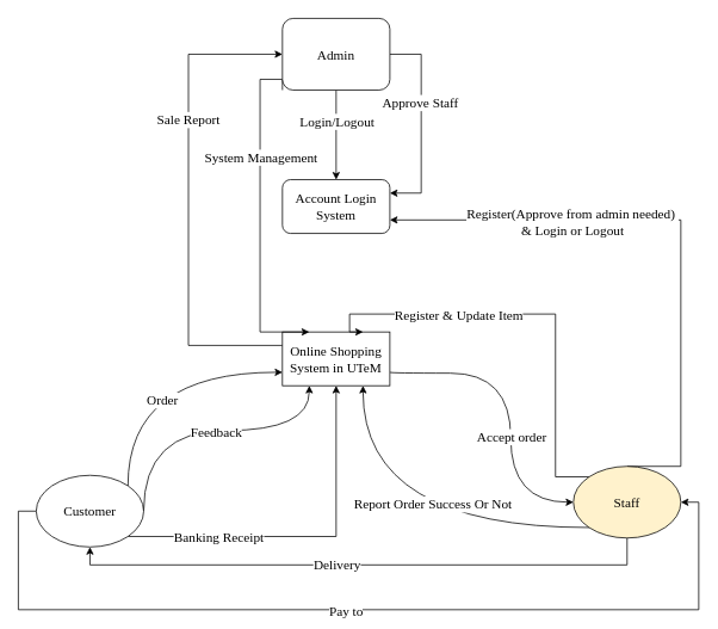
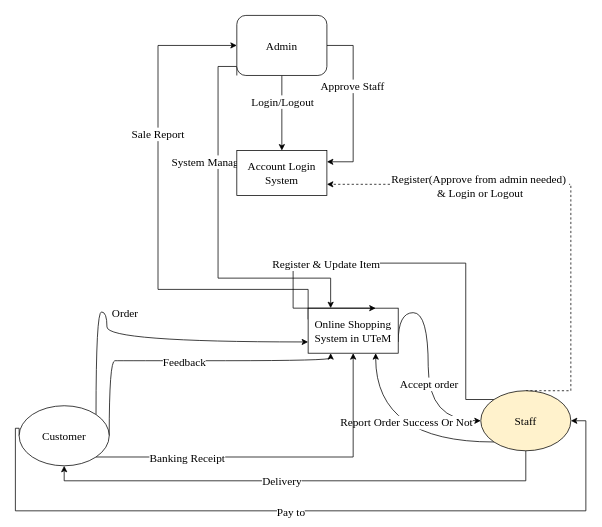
- <mxCell id="31" value="Account Login System" parent="1" style="whiteSpace=wrap;html=1;fontFamily=Times New Roman;fontSize=15;rounded=1;" vertex="1"><mxGeometry as="geometry" y="200" x="315" height="60" width="120" /></mxCell>
+ <mxCell id="31" value="Account Login System" parent="1" style="rounded=0;whiteSpace=wrap;html=1;fontFamily=Times New Roman;fontSize=15;" vertex="1"><mxGeometry as="geometry" y="200" x="315" height="60" width="120" /></mxCell>
- <mxCell id="5" value="Online Shopping System in UTeM" parent="1" style="rounded=0;whiteSpace=wrap;html=1;fontFamily=Times New Roman;fontSize=15;" vertex="1"><mxGeometry as="geometry" y="370" x="315" height="60" width="120" /></mxCell>
+ <mxCell id="5" value="Online Shopping System in UTeM" parent="1" style="rounded=0;whiteSpace=wrap;html=1;fontFamily=Times New Roman;fontSize=15;" vertex="1"><mxGeometry x="410" y="410" as="geometry" height="60" width="120" /></mxCell>
- <mxCell id="6" parent="1" target="31" source="14" edge="1" style="rounded=0;orthogonalLoop=1;jettySize=auto;html=1;exitX=0.5;exitY=0;exitDx=0;exitDy=0;entryX=1;entryY=0.75;entryDx=0;entryDy=0;edgeStyle=orthogonalEdgeStyle;fontFamily=Times New Roman;fontSize=15;"><mxGeometry as="geometry" relative="1"><Array as="points"><mxPoint y="520" x="760" /><mxPoint y="245" x="760" /></Array></mxGeometry></mxCell>
+ <mxCell id="6" parent="1" target="31" source="14" edge="1" style="rounded=0;orthogonalLoop=1;jettySize=auto;html=1;exitX=0.5;exitY=0;exitDx=0;exitDy=0;entryX=1;entryY=0.75;entryDx=0;entryDy=0;edgeStyle=orthogonalEdgeStyle;fontFamily=Times New Roman;fontSize=15;dashed=1;"><mxGeometry as="geometry" relative="1"><Array as="points"><mxPoint y="520" x="760" /><mxPoint y="245" x="760" /></Array></mxGeometry></mxCell>
- <mxCell id="30" value="Customer" parent="1" style="ellipse;whiteSpace=wrap;html=1;fontFamily=Times New Roman;fontSize=15;" vertex="1"><mxGeometry as="geometry" y="530" x="40" height="80" width="120" /></mxCell>
+ <mxCell id="30" value="Customer" parent="1" style="ellipse;whiteSpace=wrap;html=1;fontFamily=Times New Roman;fontSize=15;" vertex="1"><mxGeometry x="25" y="540" as="geometry" height="80" width="120" /></mxCell>
